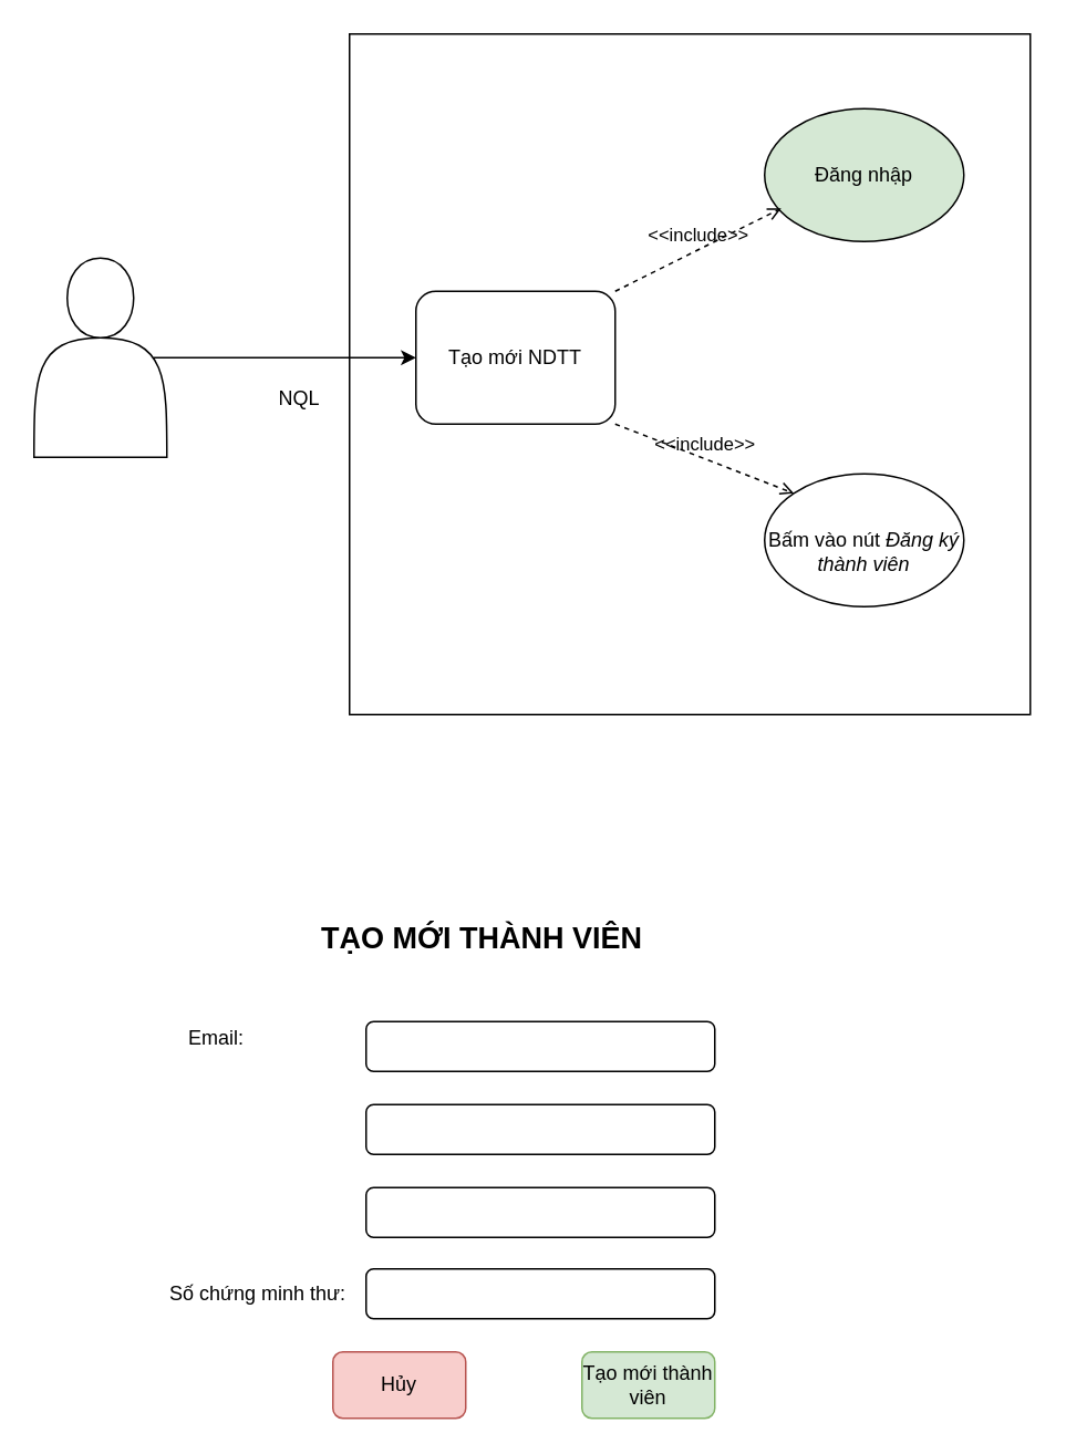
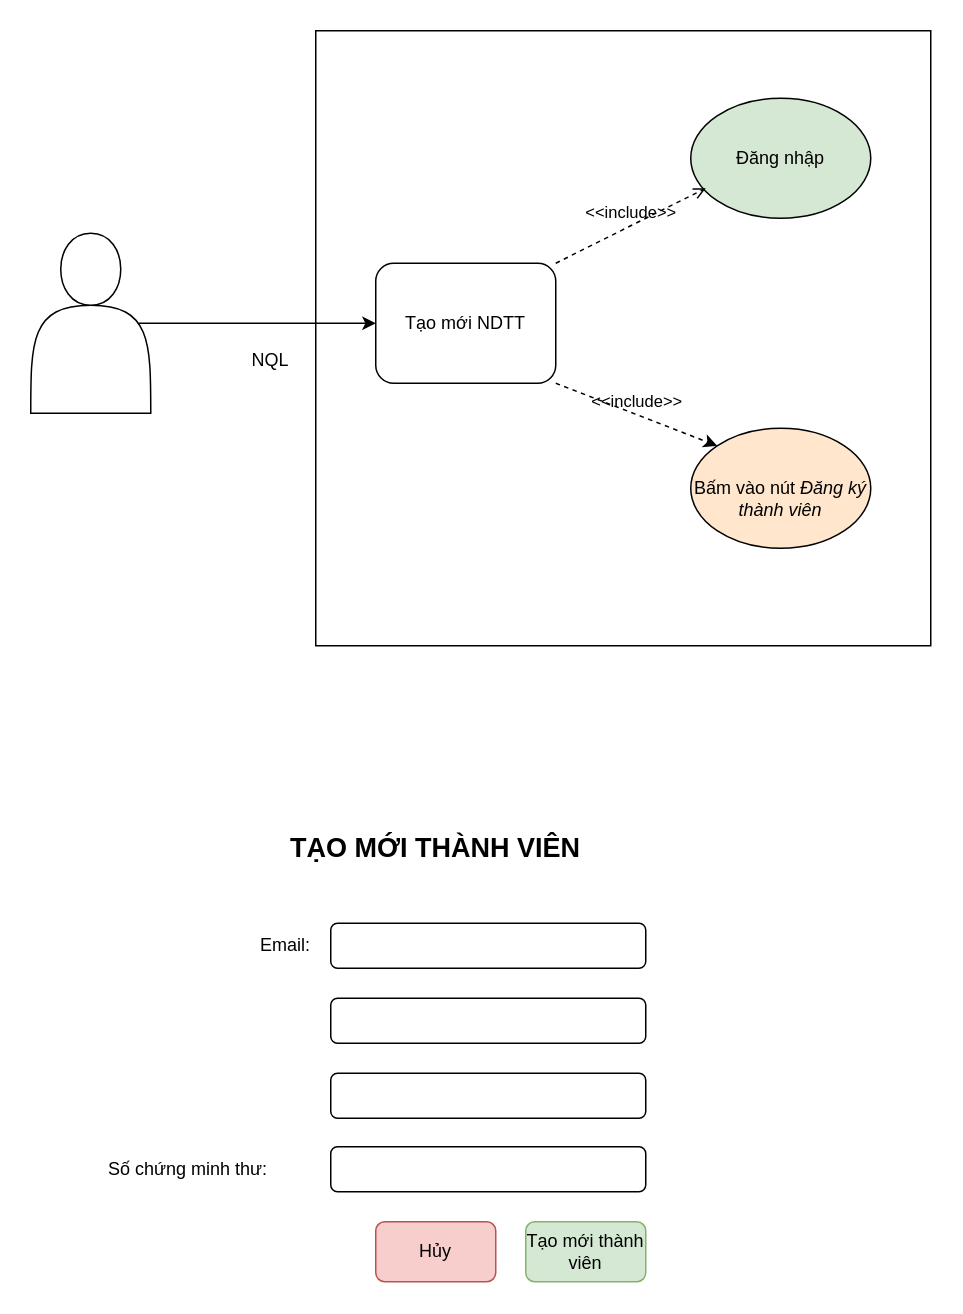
- <mxCell id="9" value="&amp;lt;&amp;lt;include&amp;gt;&amp;gt;" style="edgeStyle=none;html=1;endArrow=open;verticalAlign=bottom;dashed=1;labelBackgroundColor=none;entryX=0;entryY=0;entryDx=0;entryDy=0;exitX=1;exitY=1;exitDx=0;exitDy=0;" edge="1" parent="1" source="5" target="7"><mxGeometry width="160" relative="1" as="geometry"><mxPoint x="260" y="225" as="sourcePoint" /><mxPoint x="420" y="225" as="targetPoint" /></mxGeometry></mxCell>
+ <mxCell id="9" value="&amp;lt;&amp;lt;include&amp;gt;&amp;gt;" style="edgeStyle=none;html=1;endArrow=classic;verticalAlign=bottom;dashed=1;labelBackgroundColor=none;entryX=0;entryY=0;entryDx=0;entryDy=0;exitX=1;exitY=1;exitDx=0;exitDy=0;" edge="1" parent="1" source="5" target="7"><mxGeometry width="160" relative="1" as="geometry"><mxPoint x="260" y="225" as="sourcePoint" /><mxPoint x="420" y="225" as="targetPoint" /></mxGeometry></mxCell>
- <mxCell id="7" value="&lt;br&gt;Bấm vào nút &lt;i&gt;Đăng ký thành viên&lt;/i&gt;" style="ellipse;whiteSpace=wrap;html=1;" vertex="1" parent="1"><mxGeometry x="460" y="285" width="120" height="80" as="geometry" /></mxCell>
+ <mxCell id="7" value="&lt;br&gt;Bấm vào nút &lt;i&gt;Đăng ký thành viên&lt;/i&gt;" style="ellipse;whiteSpace=wrap;html=1;fillColor=#ffe6cc;" vertex="1" parent="1"><mxGeometry x="460" y="285" width="120" height="80" as="geometry" /></mxCell>
- <mxCell id="10" value="Email:" style="text;html=1;strokeColor=none;fillColor=none;align=center;verticalAlign=middle;whiteSpace=wrap;rounded=0;" vertex="1" parent="1"><mxGeometry x="110" y="615" width="40" height="20" as="geometry" /></mxCell>
+ <mxCell id="10" value="Email:" style="text;html=1;strokeColor=none;fillColor=none;align=center;verticalAlign=middle;whiteSpace=wrap;rounded=0;" vertex="1" parent="1"><mxGeometry x="170" y="620" width="40" height="20" as="geometry" /></mxCell>
- <mxCell id="14" value="Số chứng minh thư:" style="text;html=1;strokeColor=none;fillColor=none;align=center;verticalAlign=middle;whiteSpace=wrap;rounded=0;" vertex="1" parent="1"><mxGeometry x="100" y="769" width="110" height="20" as="geometry" /></mxCell>
+ <mxCell id="14" value="Số chứng minh thư:" style="text;html=1;strokeColor=none;fillColor=none;align=center;verticalAlign=middle;whiteSpace=wrap;rounded=0;" vertex="1" parent="1"><mxGeometry x="70" y="769" width="110" height="20" as="geometry" /></mxCell>
- <mxCell id="16" value="Hủy" style="rounded=1;whiteSpace=wrap;html=1;fillColor=#f8cecc;strokeColor=#b85450;" vertex="1" parent="1"><mxGeometry x="200" y="814" width="80" height="40" as="geometry" /></mxCell>
+ <mxCell id="16" value="Hủy" style="rounded=1;whiteSpace=wrap;html=1;fillColor=#f8cecc;strokeColor=#b85450;" vertex="1" parent="1"><mxGeometry x="250" y="814" width="80" height="40" as="geometry" /></mxCell>
